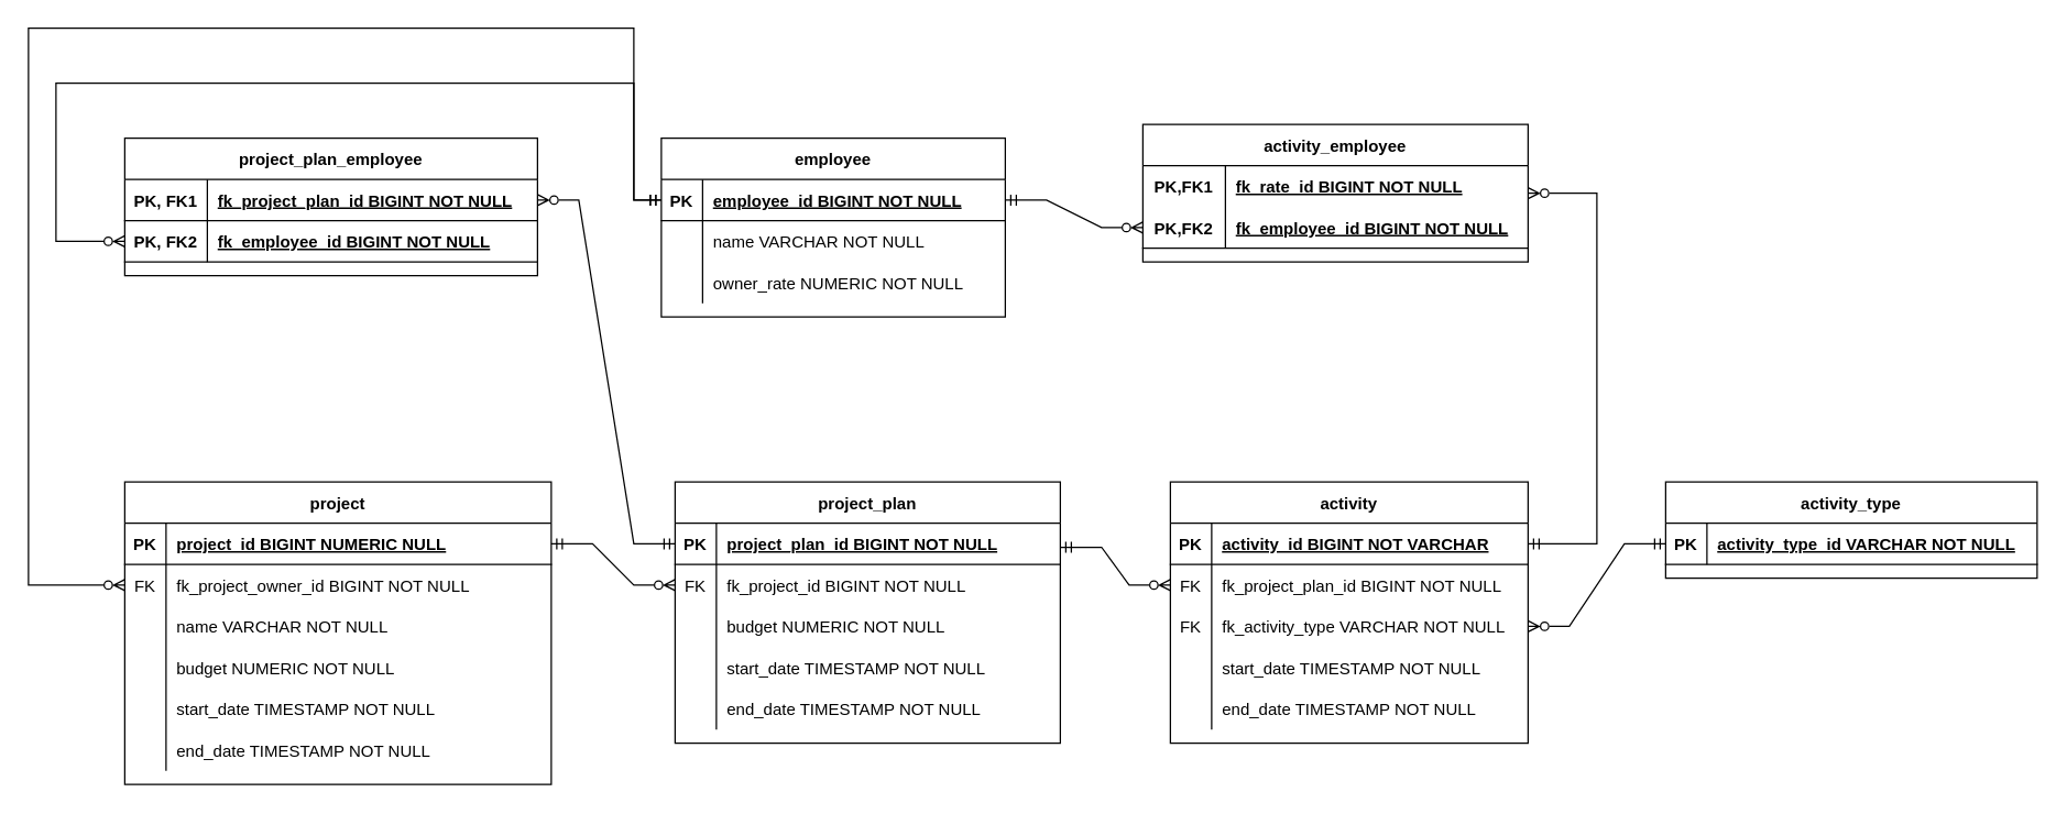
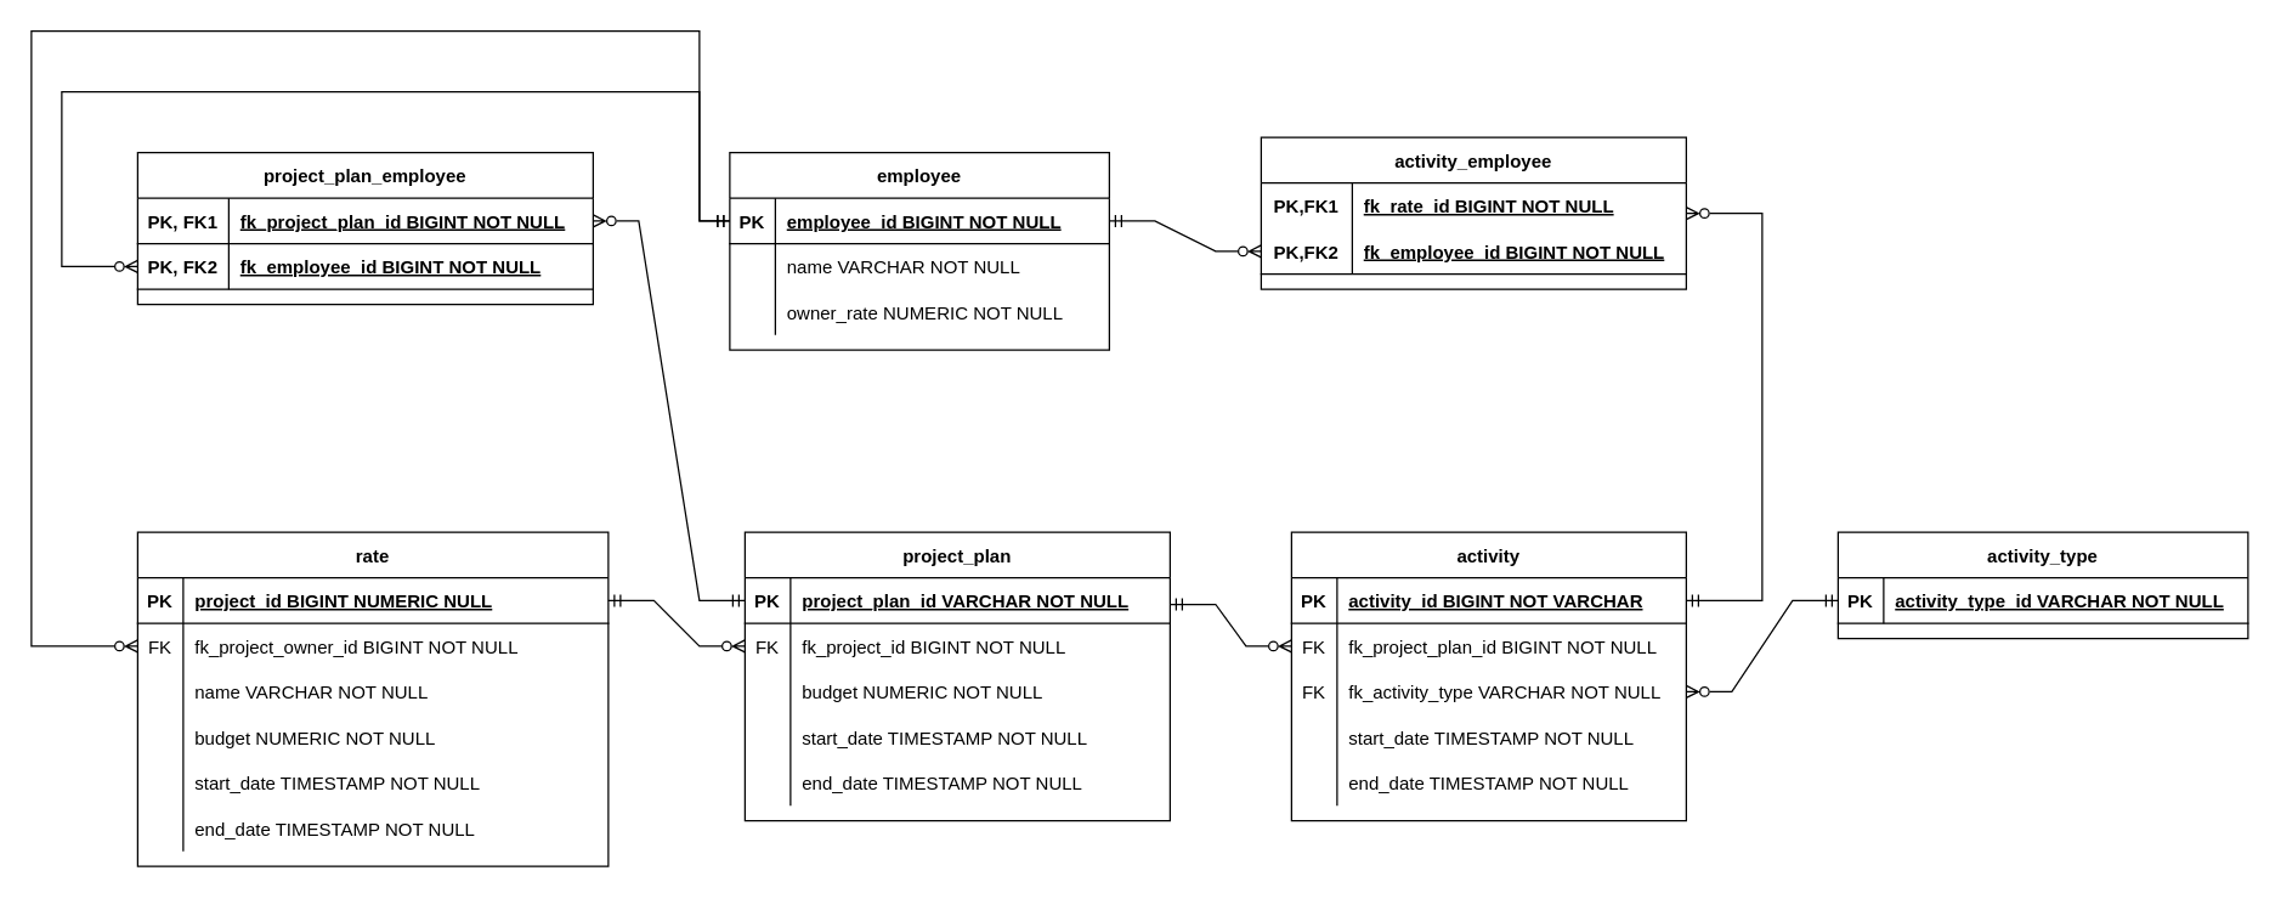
- <mxCell id="2" value="project" style="shape=table;startSize=30;container=1;collapsible=1;childLayout=tableLayout;fixedRows=1;rowLines=0;fontStyle=1;align=center;resizeLast=1;" parent="1" vertex="1"><mxGeometry x="90" y="350" width="310" height="220" as="geometry" /></mxCell>
+ <mxCell id="2" value="rate" style="shape=table;startSize=30;container=1;collapsible=1;childLayout=tableLayout;fixedRows=1;rowLines=0;fontStyle=1;align=center;resizeLast=1;" parent="1" vertex="1"><mxGeometry x="90" y="350" width="310" height="220" as="geometry" /></mxCell>
- <mxCell id="24" value="project_plan_id BIGINT NOT NULL" style="shape=partialRectangle;connectable=0;fillColor=none;top=0;left=0;bottom=0;right=0;align=left;spacingLeft=6;fontStyle=5;overflow=hidden;" parent="22" vertex="1"><mxGeometry x="30" width="250" height="30" as="geometry"><mxRectangle width="250" height="30" as="alternateBounds" /></mxGeometry></mxCell>
+ <mxCell id="24" value="project_plan_id VARCHAR NOT NULL" style="shape=partialRectangle;connectable=0;fillColor=none;top=0;left=0;bottom=0;right=0;align=left;spacingLeft=6;fontStyle=5;overflow=hidden;" parent="22" vertex="1"><mxGeometry x="30" width="250" height="30" as="geometry"><mxRectangle width="250" height="30" as="alternateBounds" /></mxGeometry></mxCell>
